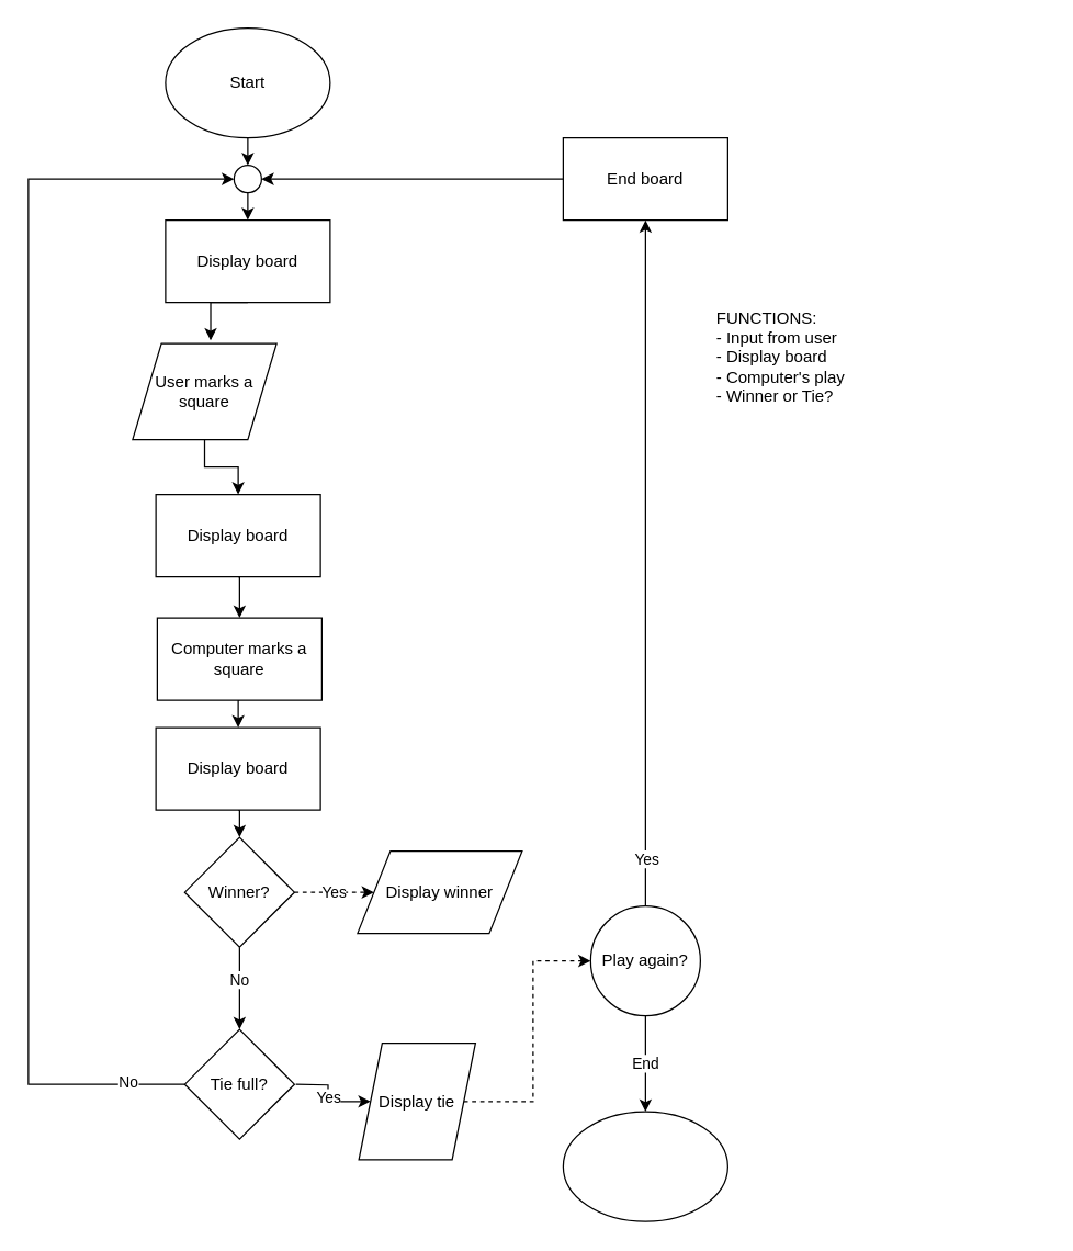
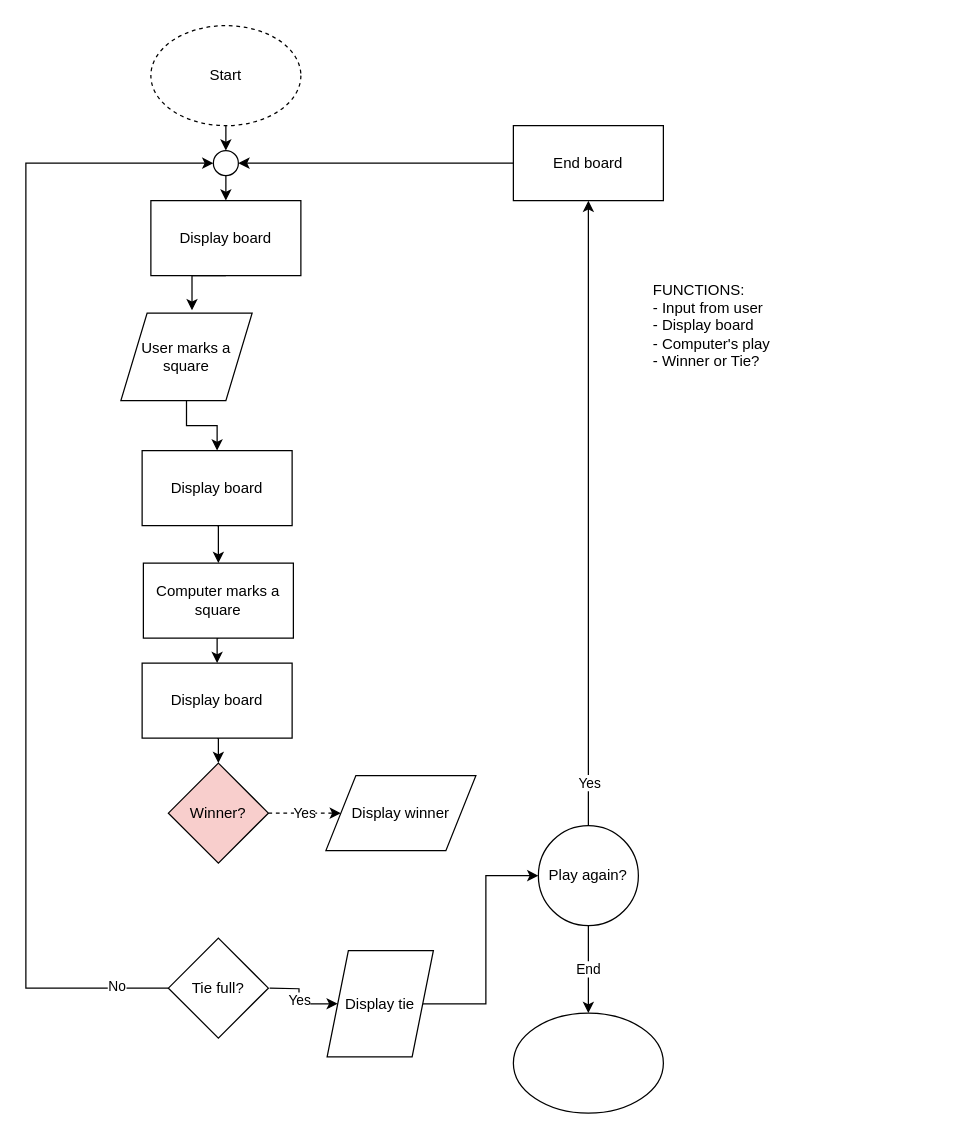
- <mxCell id="3" value="Start" style="ellipse;whiteSpace=wrap;html=1;" parent="1" vertex="1"><mxGeometry x="120" y="20" width="120" height="80" as="geometry" /></mxCell>
+ <mxCell id="3" value="Start" style="ellipse;whiteSpace=wrap;html=1;dashed=1;" parent="1" vertex="1"><mxGeometry x="120" y="20" width="120" height="80" as="geometry" /></mxCell>
- <mxCell id="19" value="Winner?" style="rhombus;whiteSpace=wrap;html=1;" parent="1" vertex="1"><mxGeometry x="134" y="610" width="80" height="80" as="geometry" /></mxCell>
+ <mxCell id="19" value="Winner?" style="rhombus;whiteSpace=wrap;html=1;fillColor=#f8cecc;" parent="1" vertex="1"><mxGeometry x="134" y="610" width="80" height="80" as="geometry" /></mxCell>
- <mxCell id="17" style="edgeStyle=orthogonalEdgeStyle;rounded=0;orthogonalLoop=1;jettySize=auto;html=1;exitX=0.5;exitY=1;exitDx=0;exitDy=0;entryX=0.5;entryY=0;entryDx=0;entryDy=0;" parent="1" source="19" target="23" edge="1"><mxGeometry relative="1" as="geometry" /></mxCell>
- <mxCell id="18" value="No" style="edgeLabel;html=1;align=center;verticalAlign=middle;resizable=0;points=[];" parent="17" vertex="1" connectable="0"><mxGeometry x="-0.226" y="-1" relative="1" as="geometry"><mxPoint as="offset" /></mxGeometry></mxCell>
- <mxCell id="25" style="edgeStyle=orthogonalEdgeStyle;rounded=0;orthogonalLoop=1;jettySize=auto;html=1;entryX=0;entryY=0.5;entryDx=0;entryDy=0;dashed=1;" parent="1" source="26" target="30" edge="1"><mxGeometry relative="1" as="geometry" /></mxCell>
+ <mxCell id="25" style="edgeStyle=orthogonalEdgeStyle;rounded=0;orthogonalLoop=1;jettySize=auto;html=1;entryX=0;entryY=0.5;entryDx=0;entryDy=0;" parent="1" source="26" target="30" edge="1"><mxGeometry relative="1" as="geometry" /></mxCell>
